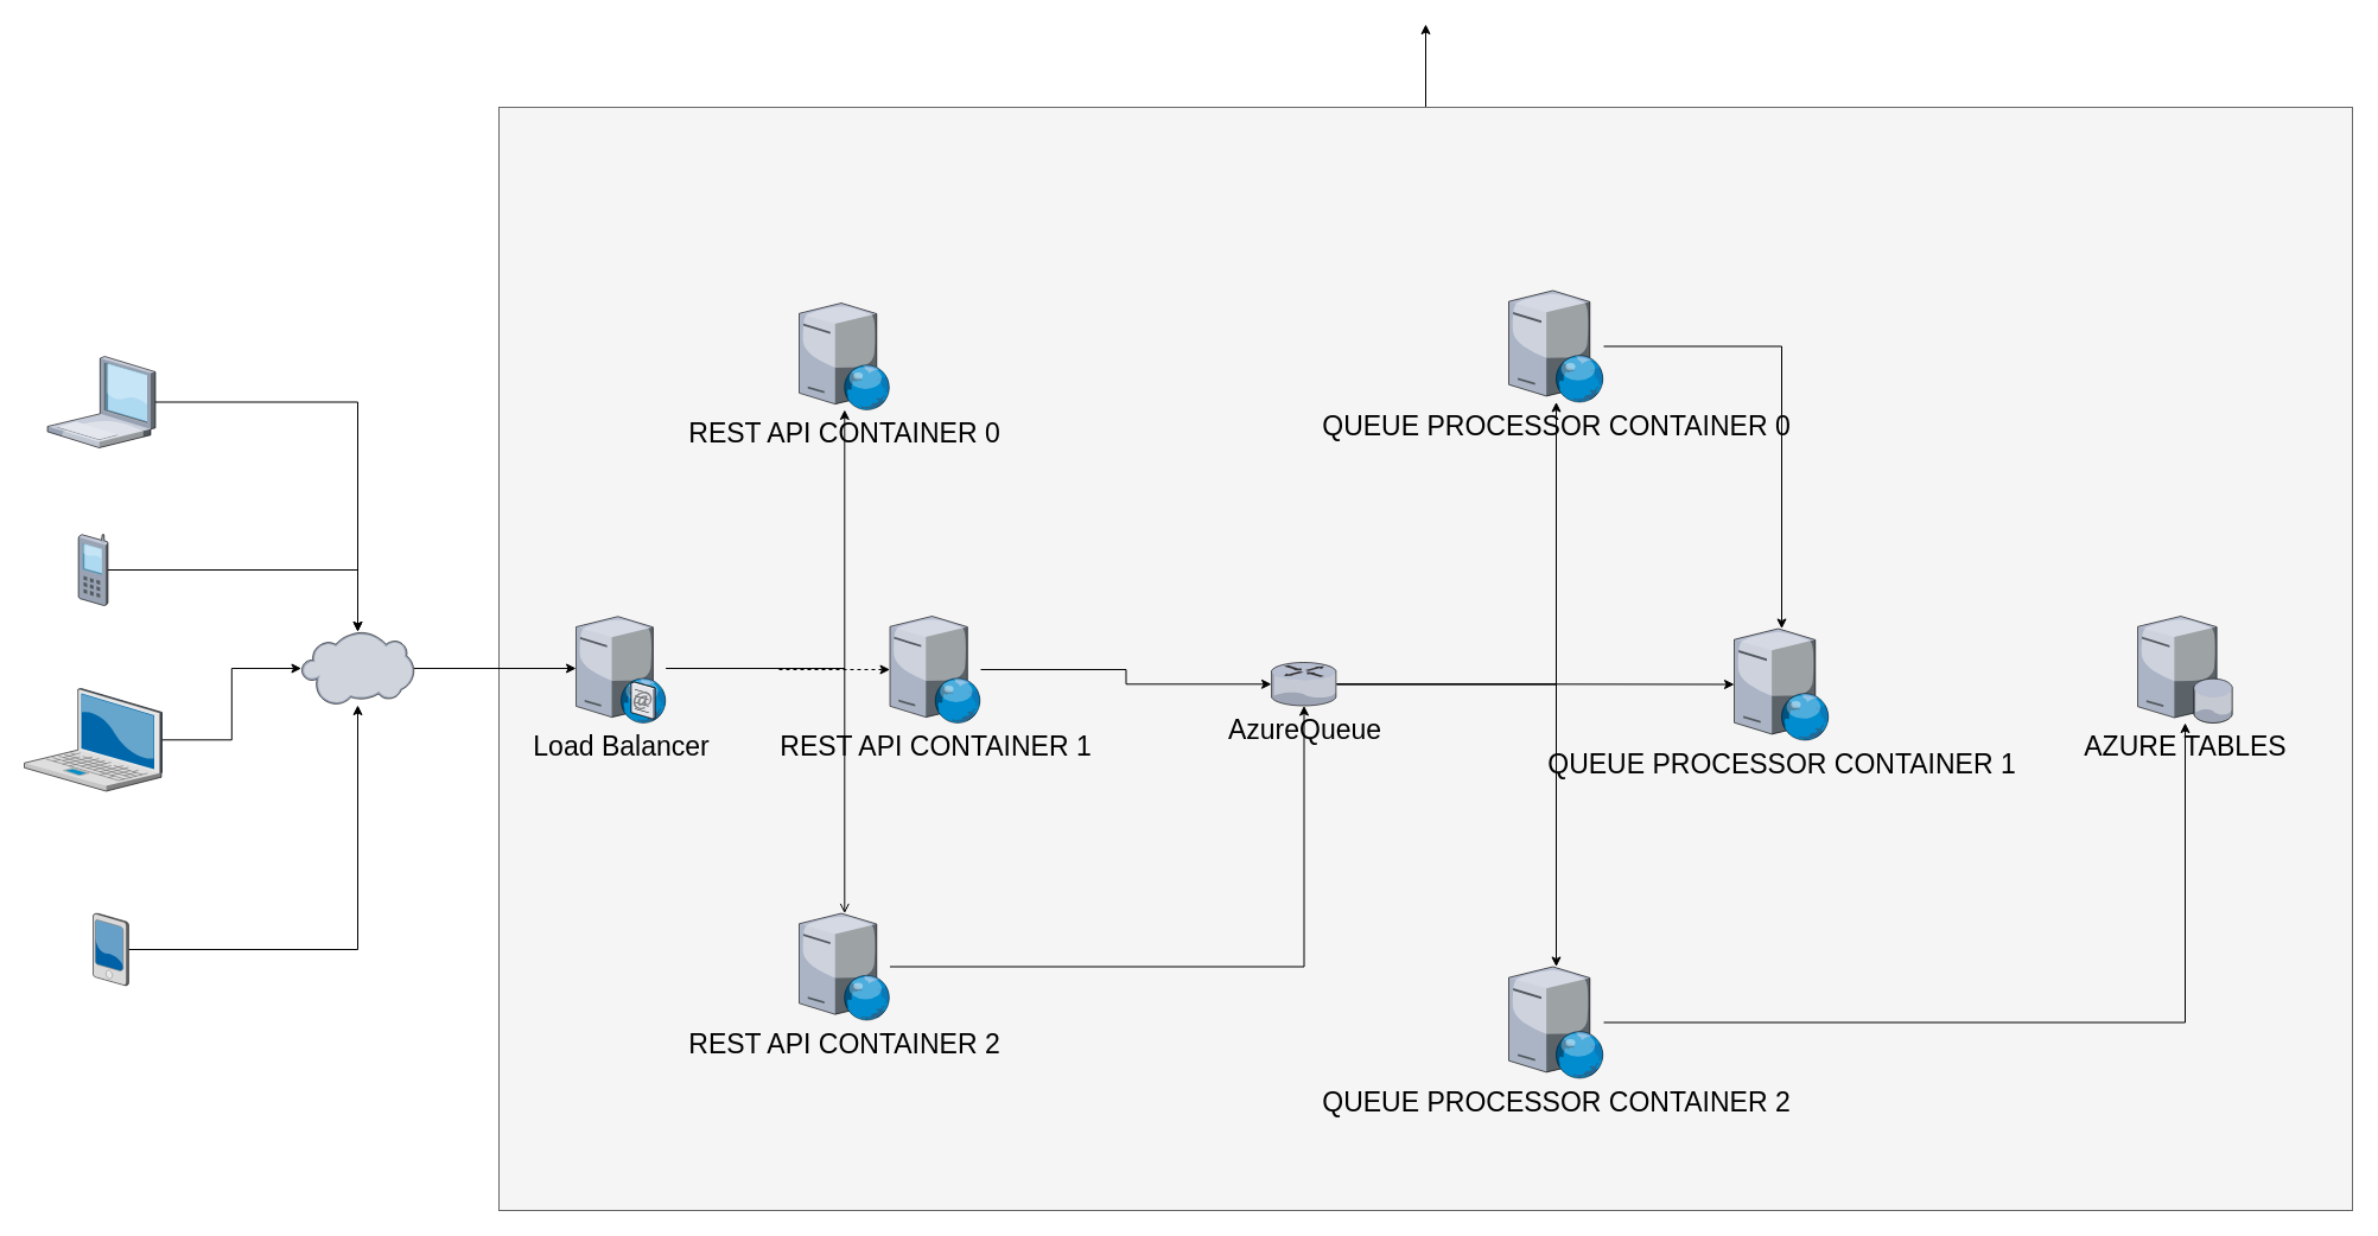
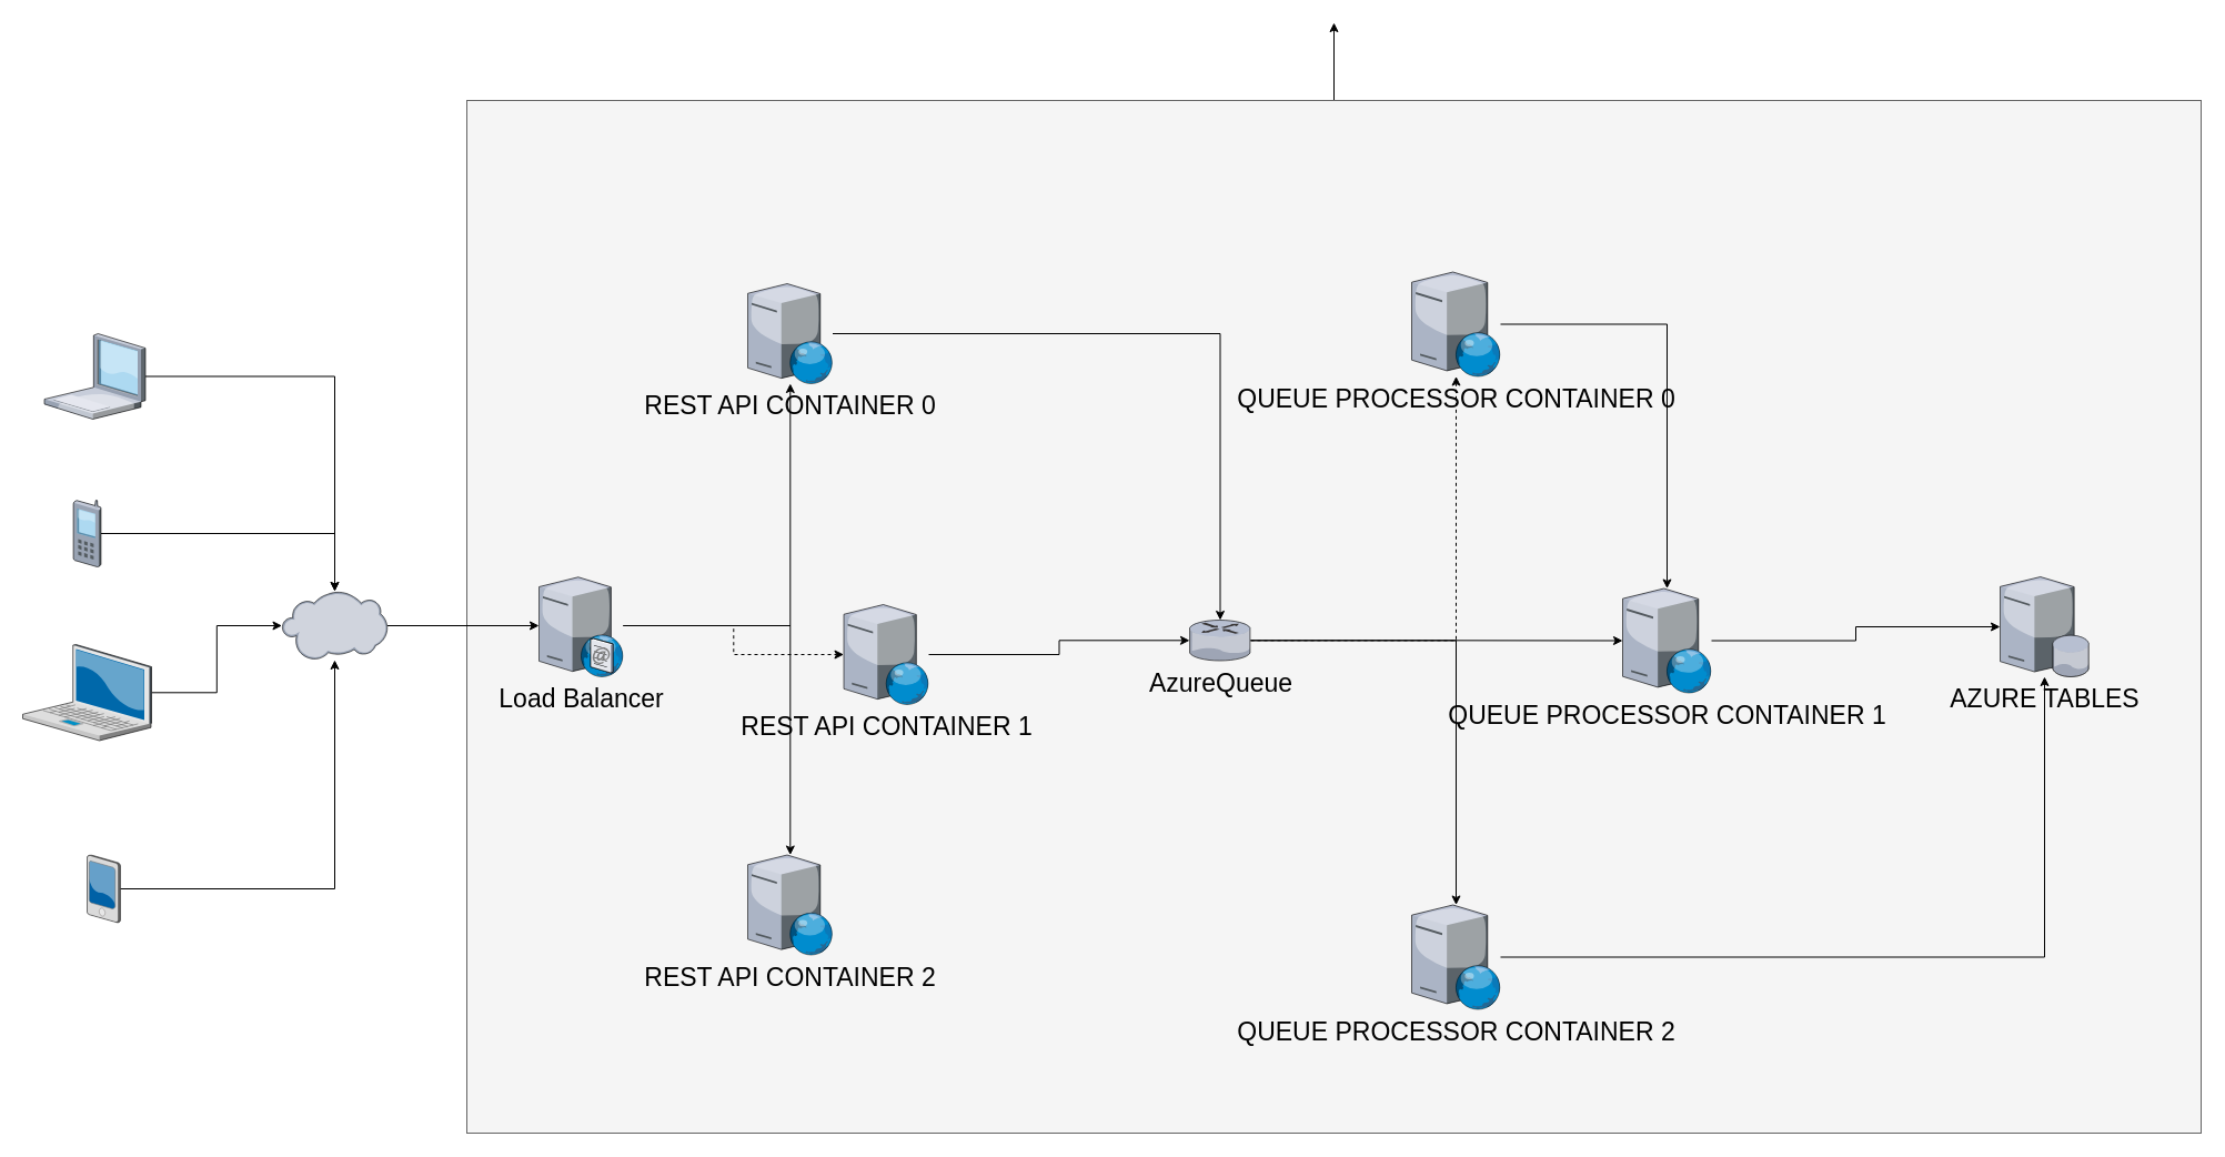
+ <mxCell id="18" style="edgeStyle=orthogonalEdgeStyle;rounded=0;orthogonalLoop=1;jettySize=auto;html=1;fontSize=23;" edge="1" parent="1" source="19" target="27"><mxGeometry relative="1" as="geometry" /></mxCell>
- <mxCell id="24" style="edgeStyle=orthogonalEdgeStyle;rounded=0;orthogonalLoop=1;jettySize=auto;html=1;fontSize=23;" edge="1" parent="1" source="27" target="29"><mxGeometry relative="1" as="geometry" /></mxCell>
+ <mxCell id="24" style="edgeStyle=orthogonalEdgeStyle;rounded=0;orthogonalLoop=1;jettySize=auto;html=1;fontSize=23;dashed=1;" edge="1" parent="1" source="27" target="29"><mxGeometry relative="1" as="geometry" /></mxCell>
- <mxCell id="21" value="REST API CONTAINER 1" style="verticalLabelPosition=bottom;aspect=fixed;html=1;verticalAlign=top;strokeColor=none;align=center;outlineConnect=0;shape=mxgraph.citrix.web_server;fontSize=23;" vertex="1" parent="1"><mxGeometry x="749.5" y="519" width="76.5" height="90" as="geometry" /></mxCell>
+ <mxCell id="21" value="REST API CONTAINER 1" style="verticalLabelPosition=bottom;aspect=fixed;html=1;verticalAlign=top;strokeColor=none;align=center;outlineConnect=0;shape=mxgraph.citrix.web_server;fontSize=23;" vertex="1" parent="1"><mxGeometry x="759.5" y="544" width="76.5" height="90" as="geometry" /></mxCell>
+ <mxCell id="30" style="edgeStyle=orthogonalEdgeStyle;rounded=0;orthogonalLoop=1;jettySize=auto;html=1;fontSize=23;" edge="1" parent="1" source="31" target="34"><mxGeometry relative="1" as="geometry" /></mxCell>
- <mxCell id="16" style="edgeStyle=orthogonalEdgeStyle;rounded=0;orthogonalLoop=1;jettySize=auto;html=1;fontSize=23;endArrow=open;" edge="1" parent="1" source="17" target="23"><mxGeometry relative="1" as="geometry" /></mxCell>
+ <mxCell id="16" style="edgeStyle=orthogonalEdgeStyle;rounded=0;orthogonalLoop=1;jettySize=auto;html=1;fontSize=23;" edge="1" parent="1" source="17" target="23"><mxGeometry relative="1" as="geometry" /></mxCell>
- <mxCell id="22" style="edgeStyle=orthogonalEdgeStyle;rounded=0;orthogonalLoop=1;jettySize=auto;html=1;fontSize=23;" edge="1" parent="1" source="23" target="27"><mxGeometry relative="1" as="geometry" /></mxCell>
